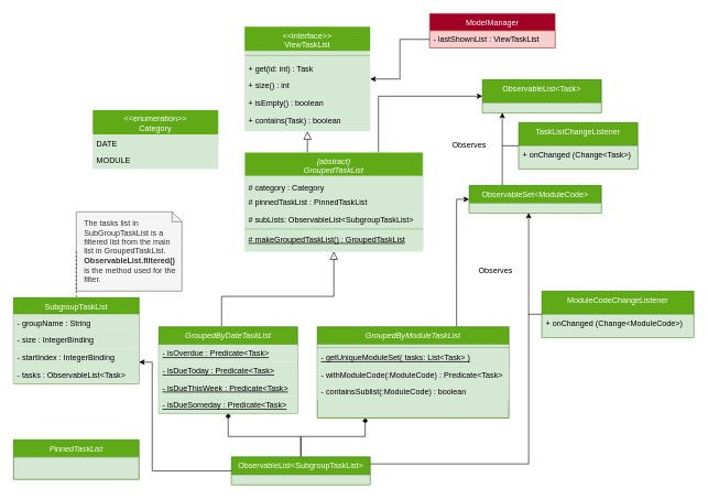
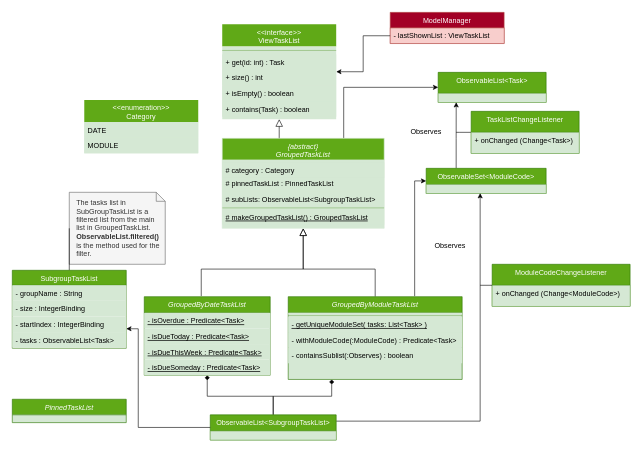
- <mxCell id="19" value="" style="edgeStyle=none;endArrow=none;exitX=0;exitY=0.5;dashed=1;html=1;exitDx=0;exitDy=0;exitPerimeter=0;entryX=0.5;entryY=0;entryDx=0;entryDy=0;" edge="1" parent="1" source="18" target="65"><mxGeometry x="1" relative="1" as="geometry"><mxPoint x="-30" y="581" as="targetPoint" /></mxGeometry></mxCell>
+ <mxCell id="19" value="" style="edgeStyle=none;endArrow=none;exitX=0;exitY=0.5;dashed=0;html=1;exitDx=0;exitDy=0;exitPerimeter=0;entryX=0.5;entryY=0;entryDx=0;entryDy=0;" edge="1" parent="1" source="18" target="65"><mxGeometry x="1" relative="1" as="geometry"><mxPoint x="-30" y="581" as="targetPoint" /></mxGeometry></mxCell>
+ <mxCell id="3" value="" style="endArrow=block;endSize=10;endFill=0;shadow=0;strokeWidth=1;rounded=0;edgeStyle=elbowEdgeStyle;elbow=vertical;exitX=0.5;exitY=0;exitDx=0;exitDy=0;entryX=0.5;entryY=1;entryDx=0;entryDy=0;" edge="1" parent="1" source="32" target="21"><mxGeometry width="160" relative="1" as="geometry"><mxPoint x="475" y="240" as="sourcePoint" /><mxPoint x="490" y="419" as="targetPoint" /><Array as="points"><mxPoint x="540" y="448" /><mxPoint x="470" y="448" /><mxPoint x="490" y="448" /></Array></mxGeometry></mxCell>
- <mxCell id="37" value="- containsSublist(:ModuleCode) : boolean" style="text;align=left;verticalAlign=top;spacingLeft=4;spacingRight=4;overflow=hidden;rotatable=0;points=[[0,0.5],[1,0.5]];portConstraint=eastwest;fillColor=#d5e8d4;strokeColor=none;" vertex="1" parent="32"><mxGeometry y="85" width="290" height="26" as="geometry" /></mxCell>
+ <mxCell id="37" value="- containsSublist(:Observes) : boolean" style="text;align=left;verticalAlign=top;spacingLeft=4;spacingRight=4;overflow=hidden;rotatable=0;points=[[0,0.5],[1,0.5]];portConstraint=eastwest;fillColor=#d5e8d4;strokeColor=none;" vertex="1" parent="32"><mxGeometry y="85" width="290" height="26" as="geometry" /></mxCell>
- <mxCell id="64" value="PinnedTaskList" style="swimlane;fontStyle=2;align=center;verticalAlign=middle;childLayout=stackLayout;horizontal=1;startSize=26;horizontalStack=0;resizeParent=1;resizeLast=0;collapsible=1;marginBottom=0;rounded=0;shadow=0;strokeWidth=1;fillColor=#60a917;strokeColor=#2D7600;fontColor=#ffffff;swimlaneFillColor=#D5E8D4;" vertex="1" parent="1"><mxGeometry x="20" y="665" width="190" height="60" as="geometry"><mxRectangle x="-135" y="819" width="160" height="19" as="alternateBounds" /></mxGeometry></mxCell>
+ <mxCell id="64" value="PinnedTaskList" style="swimlane;fontStyle=2;align=center;verticalAlign=middle;childLayout=stackLayout;horizontal=1;startSize=26;horizontalStack=0;resizeParent=1;resizeLast=0;collapsible=1;marginBottom=0;rounded=0;shadow=0;strokeWidth=1;fillColor=#60a917;strokeColor=#2D7600;fontColor=#ffffff;swimlaneFillColor=#D5E8D4;" vertex="1" parent="1"><mxGeometry y="665" width="190" height="39" as="geometry" x="20"><mxRectangle x="-135" y="819" width="160" height="19" as="alternateBounds" /></mxGeometry></mxCell>
